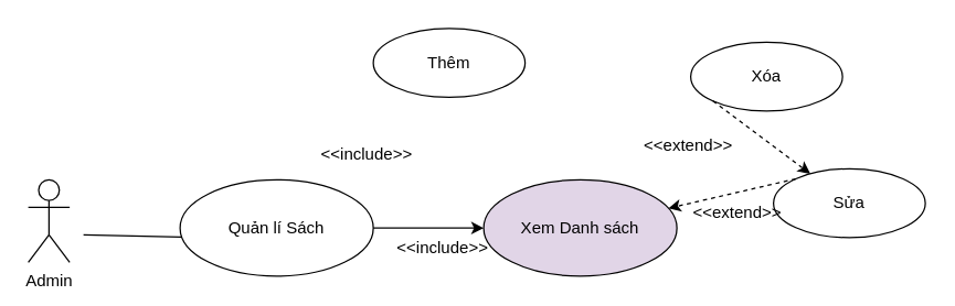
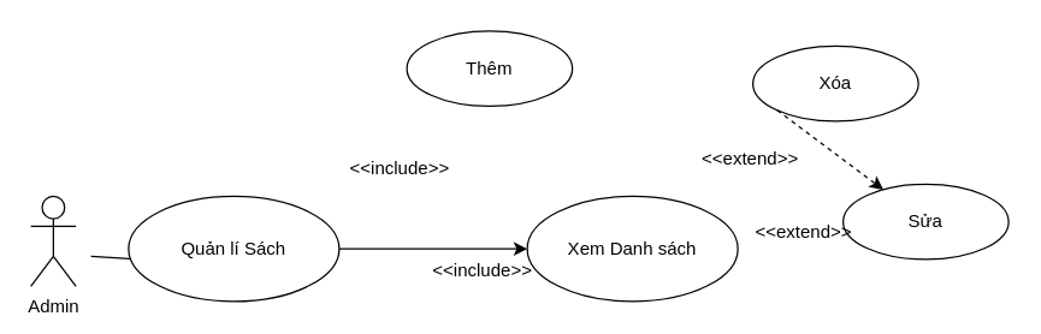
- <mxCell id="10" value="" style="endArrow=classic;html=1;strokeColor=#000000;exitX=0;exitY=0;exitDx=0;exitDy=0;dashed=1;" edge="1" parent="1" source="7" target="4"><mxGeometry width="50" height="50" relative="1" as="geometry"><mxPoint x="516.109" y="72.678" as="sourcePoint" /><mxPoint x="452.428" y="133.982" as="targetPoint" /><Array as="points" /></mxGeometry></mxCell>
- <mxCell id="3" value="Quản lí Sách" style="ellipse;whiteSpace=wrap;html=1;" vertex="1" parent="1"><mxGeometry x="130" y="130" width="140" height="70" as="geometry" /></mxCell>
+ <mxCell id="3" value="Quản lí Sách" style="ellipse;whiteSpace=wrap;html=1;" vertex="1" parent="1"><mxGeometry x="85" y="130" width="140" height="70" as="geometry" /></mxCell>
- <mxCell id="4" value="Xem Danh sách" style="ellipse;whiteSpace=wrap;html=1;fillColor=#e1d5e7;" vertex="1" parent="1"><mxGeometry x="350" y="130" width="140" height="70" as="geometry" /></mxCell>
+ <mxCell id="4" value="Xem Danh sách" style="ellipse;whiteSpace=wrap;html=1;" vertex="1" parent="1"><mxGeometry x="350" y="130" width="140" height="70" as="geometry" /></mxCell>
